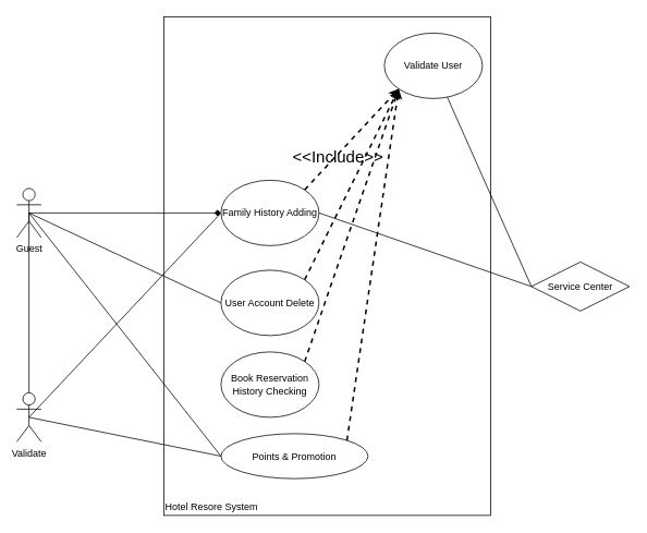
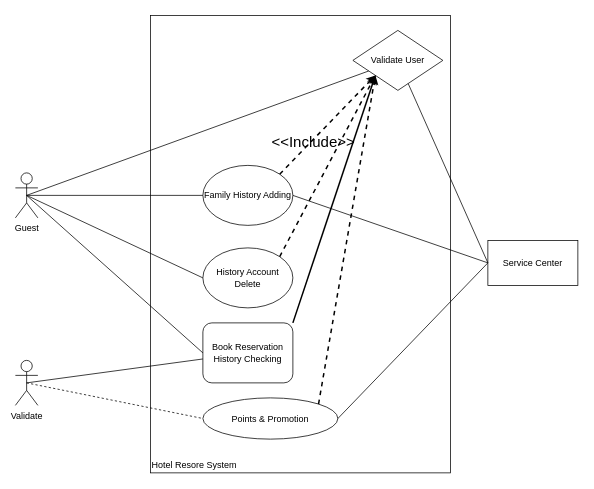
- <mxCell id="6" value="Validate User" style="ellipse;whiteSpace=wrap;html=1;fillColor=none;labelBorderColor=none;rounded=0;fontColor=default;labelBackgroundColor=none;" parent="1" vertex="1"><mxGeometry x="470" y="40" width="120" height="80" as="geometry" /></mxCell>
+ <mxCell id="6" value="Validate User" style="rhombus;whiteSpace=wrap;html=1;fillColor=none;labelBorderColor=none;fontColor=default;labelBackgroundColor=none;" parent="1" vertex="1"><mxGeometry x="470" y="40" width="120" height="80" as="geometry" /></mxCell>
- <mxCell id="5" value="" style="endArrow=diamond;html=1;rounded=0;entryX=0;entryY=0.5;entryDx=0;entryDy=0;exitX=0.5;exitY=0.5;exitDx=0;exitDy=0;exitPerimeter=0;labelBorderColor=none;fontColor=default;labelBackgroundColor=none;" parent="1" source="2" target="4" edge="1"><mxGeometry width="50" height="50" relative="1" as="geometry"><mxPoint x="320" y="30" as="sourcePoint" /><mxPoint x="370" y="-20" as="targetPoint" /></mxGeometry></mxCell>
+ <mxCell id="5" value="" style="endArrow=none;html=1;rounded=0;entryX=0;entryY=0.5;entryDx=0;entryDy=0;exitX=0.5;exitY=0.5;exitDx=0;exitDy=0;exitPerimeter=0;labelBorderColor=none;fontColor=default;labelBackgroundColor=none;" parent="1" source="2" target="4" edge="1"><mxGeometry width="50" height="50" relative="1" as="geometry"><mxPoint x="320" y="30" as="sourcePoint" /><mxPoint x="370" y="-20" as="targetPoint" /></mxGeometry></mxCell>
- <mxCell id="13" value="" style="endArrow=classic;html=1;rounded=0;entryX=0;entryY=1;entryDx=0;entryDy=0;exitX=1;exitY=0;exitDx=0;exitDy=0;dashed=1;strokeWidth=2;labelBorderColor=none;fontColor=default;labelBackgroundColor=none;" parent="1" source="8" target="6" edge="1"><mxGeometry width="50" height="50" relative="1" as="geometry"><mxPoint x="392" y="252" as="sourcePoint" /><mxPoint x="508" y="-452" as="targetPoint" /></mxGeometry></mxCell>
+ <mxCell id="13" value="" style="endArrow=classic;html=1;rounded=0;entryX=0;entryY=1;entryDx=0;entryDy=0;exitX=1;exitY=0;exitDx=0;exitDy=0;dashed=0;strokeWidth=2;labelBorderColor=none;fontColor=default;labelBackgroundColor=none;" parent="1" source="8" target="6" edge="1"><mxGeometry width="50" height="50" relative="1" as="geometry"><mxPoint x="392" y="252" as="sourcePoint" /><mxPoint x="508" y="-452" as="targetPoint" /></mxGeometry></mxCell>
- <mxCell id="24" value="Service Center" style="rhombus;whiteSpace=wrap;html=1;fillColor=none;labelBorderColor=none;fontColor=default;labelBackgroundColor=none;" parent="1" vertex="1"><mxGeometry x="650" y="320" width="120" height="60" as="geometry" /></mxCell>
+ <mxCell id="24" value="Service Center" style="rounded=0;whiteSpace=wrap;html=1;fillColor=none;labelBorderColor=none;fontColor=default;labelBackgroundColor=none;" parent="1" vertex="1"><mxGeometry x="650" y="320" width="120" height="60" as="geometry" /></mxCell>
- <mxCell id="7" value="&lt;div&gt;User Account Delete&lt;/div&gt;" style="ellipse;whiteSpace=wrap;html=1;fillColor=none;labelBorderColor=none;rounded=0;fontColor=default;labelBackgroundColor=none;" parent="1" vertex="1"><mxGeometry x="270" y="330" width="120" height="80" as="geometry" /></mxCell>
+ <mxCell id="7" value="&lt;div&gt;History Account Delete&lt;/div&gt;" style="ellipse;whiteSpace=wrap;html=1;fillColor=none;labelBorderColor=none;rounded=0;fontColor=default;labelBackgroundColor=none;" parent="1" vertex="1"><mxGeometry x="270" y="330" width="120" height="80" as="geometry" /></mxCell>
- <mxCell id="19" value="" style="endArrow=none;html=1;rounded=0;exitX=0.5;exitY=0.5;exitDx=0;exitDy=0;exitPerimeter=0;labelBorderColor=none;fontColor=default;labelBackgroundColor=none;" parent="1" source="2" target="16" edge="1"><mxGeometry width="50" height="50" relative="1" as="geometry"><mxPoint x="145" y="150" as="sourcePoint" /><mxPoint x="280" y="380" as="targetPoint" /></mxGeometry></mxCell>
+ <mxCell id="19" value="" style="endArrow=none;html=1;rounded=0;entryX=0;entryY=0.5;entryDx=0;entryDy=0;exitX=0.5;exitY=0.5;exitDx=0;exitDy=0;exitPerimeter=0;labelBorderColor=none;fontColor=default;labelBackgroundColor=none;" parent="1" source="2" target="8" edge="1"><mxGeometry width="50" height="50" relative="1" as="geometry"><mxPoint x="145" y="150" as="sourcePoint" /><mxPoint x="280" y="380" as="targetPoint" /></mxGeometry></mxCell>
- <mxCell id="20" value="" style="endArrow=none;html=1;rounded=0;entryX=0;entryY=0.5;entryDx=0;entryDy=0;exitX=0.5;exitY=0.5;exitDx=0;exitDy=0;exitPerimeter=0;labelBorderColor=none;fontColor=default;labelBackgroundColor=none;" parent="1" source="2" target="9" edge="1"><mxGeometry width="50" height="50" relative="1" as="geometry"><mxPoint x="155" y="160" as="sourcePoint" /><mxPoint x="290" y="390" as="targetPoint" /></mxGeometry></mxCell>
+ <mxCell id="20" value="" style="endArrow=none;html=1;rounded=0;exitX=0.5;exitY=0.5;exitDx=0;exitDy=0;exitPerimeter=0;labelBorderColor=none;fontColor=default;labelBackgroundColor=none;" parent="1" source="2" target="6" edge="1"><mxGeometry width="50" height="50" relative="1" as="geometry"><mxPoint x="155" y="160" as="sourcePoint" /><mxPoint x="290" y="390" as="targetPoint" /></mxGeometry></mxCell>
- <mxCell id="17" value="" style="endArrow=none;html=1;rounded=0;exitX=0.5;exitY=0.5;exitDx=0;exitDy=0;exitPerimeter=0;entryX=0;entryY=0.5;entryDx=0;entryDy=0;labelBorderColor=none;fontColor=default;labelBackgroundColor=none;" parent="1" source="16" target="4" edge="1"><mxGeometry width="50" height="50" relative="1" as="geometry"><mxPoint x="260" y="360" as="sourcePoint" /><mxPoint x="310" y="310" as="targetPoint" /></mxGeometry></mxCell>
+ <mxCell id="17" value="" style="endArrow=none;html=1;rounded=0;exitX=0.5;exitY=0.5;exitDx=0;exitDy=0;exitPerimeter=0;labelBorderColor=none;fontColor=default;labelBackgroundColor=none;" parent="1" source="16" target="8" edge="1"><mxGeometry width="50" height="50" relative="1" as="geometry"><mxPoint x="260" y="360" as="sourcePoint" /><mxPoint x="310" y="310" as="targetPoint" /></mxGeometry></mxCell>
+ <mxCell id="23" style="rounded=0;orthogonalLoop=1;jettySize=auto;html=1;exitX=0;exitY=0.5;exitDx=0;exitDy=0;entryX=1;entryY=0.5;entryDx=0;entryDy=0;endArrow=none;endFill=0;labelBorderColor=none;fontColor=default;labelBackgroundColor=none;" parent="1" source="24" target="9" edge="1"><mxGeometry relative="1" as="geometry" /></mxCell>
- <mxCell id="8" value="&lt;div&gt;Book Reservation History Checking&lt;/div&gt;" style="ellipse;whiteSpace=wrap;html=1;fillColor=none;labelBorderColor=none;rounded=0;fontColor=default;labelBackgroundColor=none;" parent="1" vertex="1"><mxGeometry x="270" y="430" width="120" height="80" as="geometry" /></mxCell>
+ <mxCell id="8" value="&lt;div&gt;Book Reservation History Checking&lt;/div&gt;" style="whiteSpace=wrap;html=1;fillColor=none;labelBorderColor=none;fontColor=default;labelBackgroundColor=none;rounded=1;" parent="1" vertex="1"><mxGeometry x="270" y="430" width="120" height="80" as="geometry" /></mxCell>
- <mxCell id="15" style="rounded=0;orthogonalLoop=1;jettySize=auto;html=1;exitX=0.5;exitY=0.5;exitDx=0;exitDy=0;exitPerimeter=0;entryX=0;entryY=0.5;entryDx=0;entryDy=0;endArrow=none;endFill=0;labelBorderColor=none;fontColor=default;labelBackgroundColor=none;" parent="1" source="16" target="9" edge="1"><mxGeometry relative="1" as="geometry" /></mxCell>
+ <mxCell id="15" style="rounded=0;orthogonalLoop=1;jettySize=auto;html=1;exitX=0.5;exitY=0.5;exitDx=0;exitDy=0;exitPerimeter=0;entryX=0;entryY=0.5;entryDx=0;entryDy=0;endArrow=none;endFill=0;labelBorderColor=none;fontColor=default;labelBackgroundColor=none;dashed=1;" parent="1" source="16" target="9" edge="1"><mxGeometry relative="1" as="geometry" /></mxCell>
